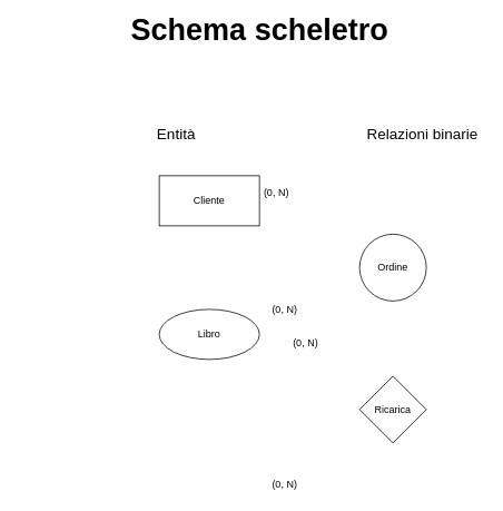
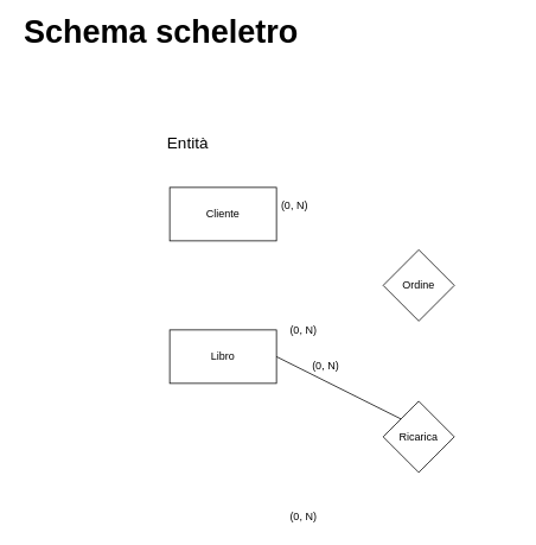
- <mxCell id="13" value="&lt;b&gt;&lt;font style=&quot;font-size: 36px&quot;&gt;Schema scheletro&lt;/font&gt;&lt;/b&gt;" style="text;html=1;align=center;verticalAlign=middle;resizable=0;points=[];autosize=1;" parent="1" vertex="1"><mxGeometry x="150" y="20" width="320" height="30" as="geometry" /></mxCell>
+ <mxCell id="13" value="&lt;b&gt;&lt;font style=&quot;font-size: 36px&quot;&gt;Schema scheletro&lt;/font&gt;&lt;/b&gt;" style="text;html=1;align=center;verticalAlign=middle;resizable=0;points=[];autosize=1;" parent="1" vertex="1"><mxGeometry x="20" y="20" width="320" height="30" as="geometry" /></mxCell>
- <mxCell id="12" value="&lt;font style=&quot;font-size: 18px&quot;&gt;Relazioni binarie&lt;/font&gt;" style="text;html=1;align=center;verticalAlign=middle;resizable=0;points=[];autosize=1;" parent="1" vertex="1"><mxGeometry x="430" y="150" width="150" height="20" as="geometry" /></mxCell>
- <mxCell id="4" value="Ordine" style="ellipse;whiteSpace=wrap;html=1;" parent="1" vertex="1"><mxGeometry x="430" y="280" width="80" height="80" as="geometry" /></mxCell>
+ <mxCell id="4" value="Ordine" style="rhombus;whiteSpace=wrap;html=1;" parent="1" vertex="1"><mxGeometry x="430" y="280" width="80" height="80" as="geometry" /></mxCell>
- <mxCell id="3" value="Libro" style="ellipse;whiteSpace=wrap;html=1;" parent="1" vertex="1"><mxGeometry x="190" y="370" width="120" height="60" as="geometry" /></mxCell>
+ <mxCell id="3" value="Libro" style="rounded=0;whiteSpace=wrap;html=1;" parent="1" vertex="1"><mxGeometry x="190" y="370" width="120" height="60" as="geometry" /></mxCell>
+ <mxCell id="6" value="" style="endArrow=none;html=1;exitX=1;exitY=0.5;exitDx=0;exitDy=0;entryX=0;entryY=0;entryDx=0;entryDy=0;" parent="1" source="3" target="5" edge="1"><mxGeometry width="50" height="50" relative="1" as="geometry"><mxPoint x="380" y="440" as="sourcePoint" /><mxPoint x="430" y="390" as="targetPoint" /></mxGeometry></mxCell>
